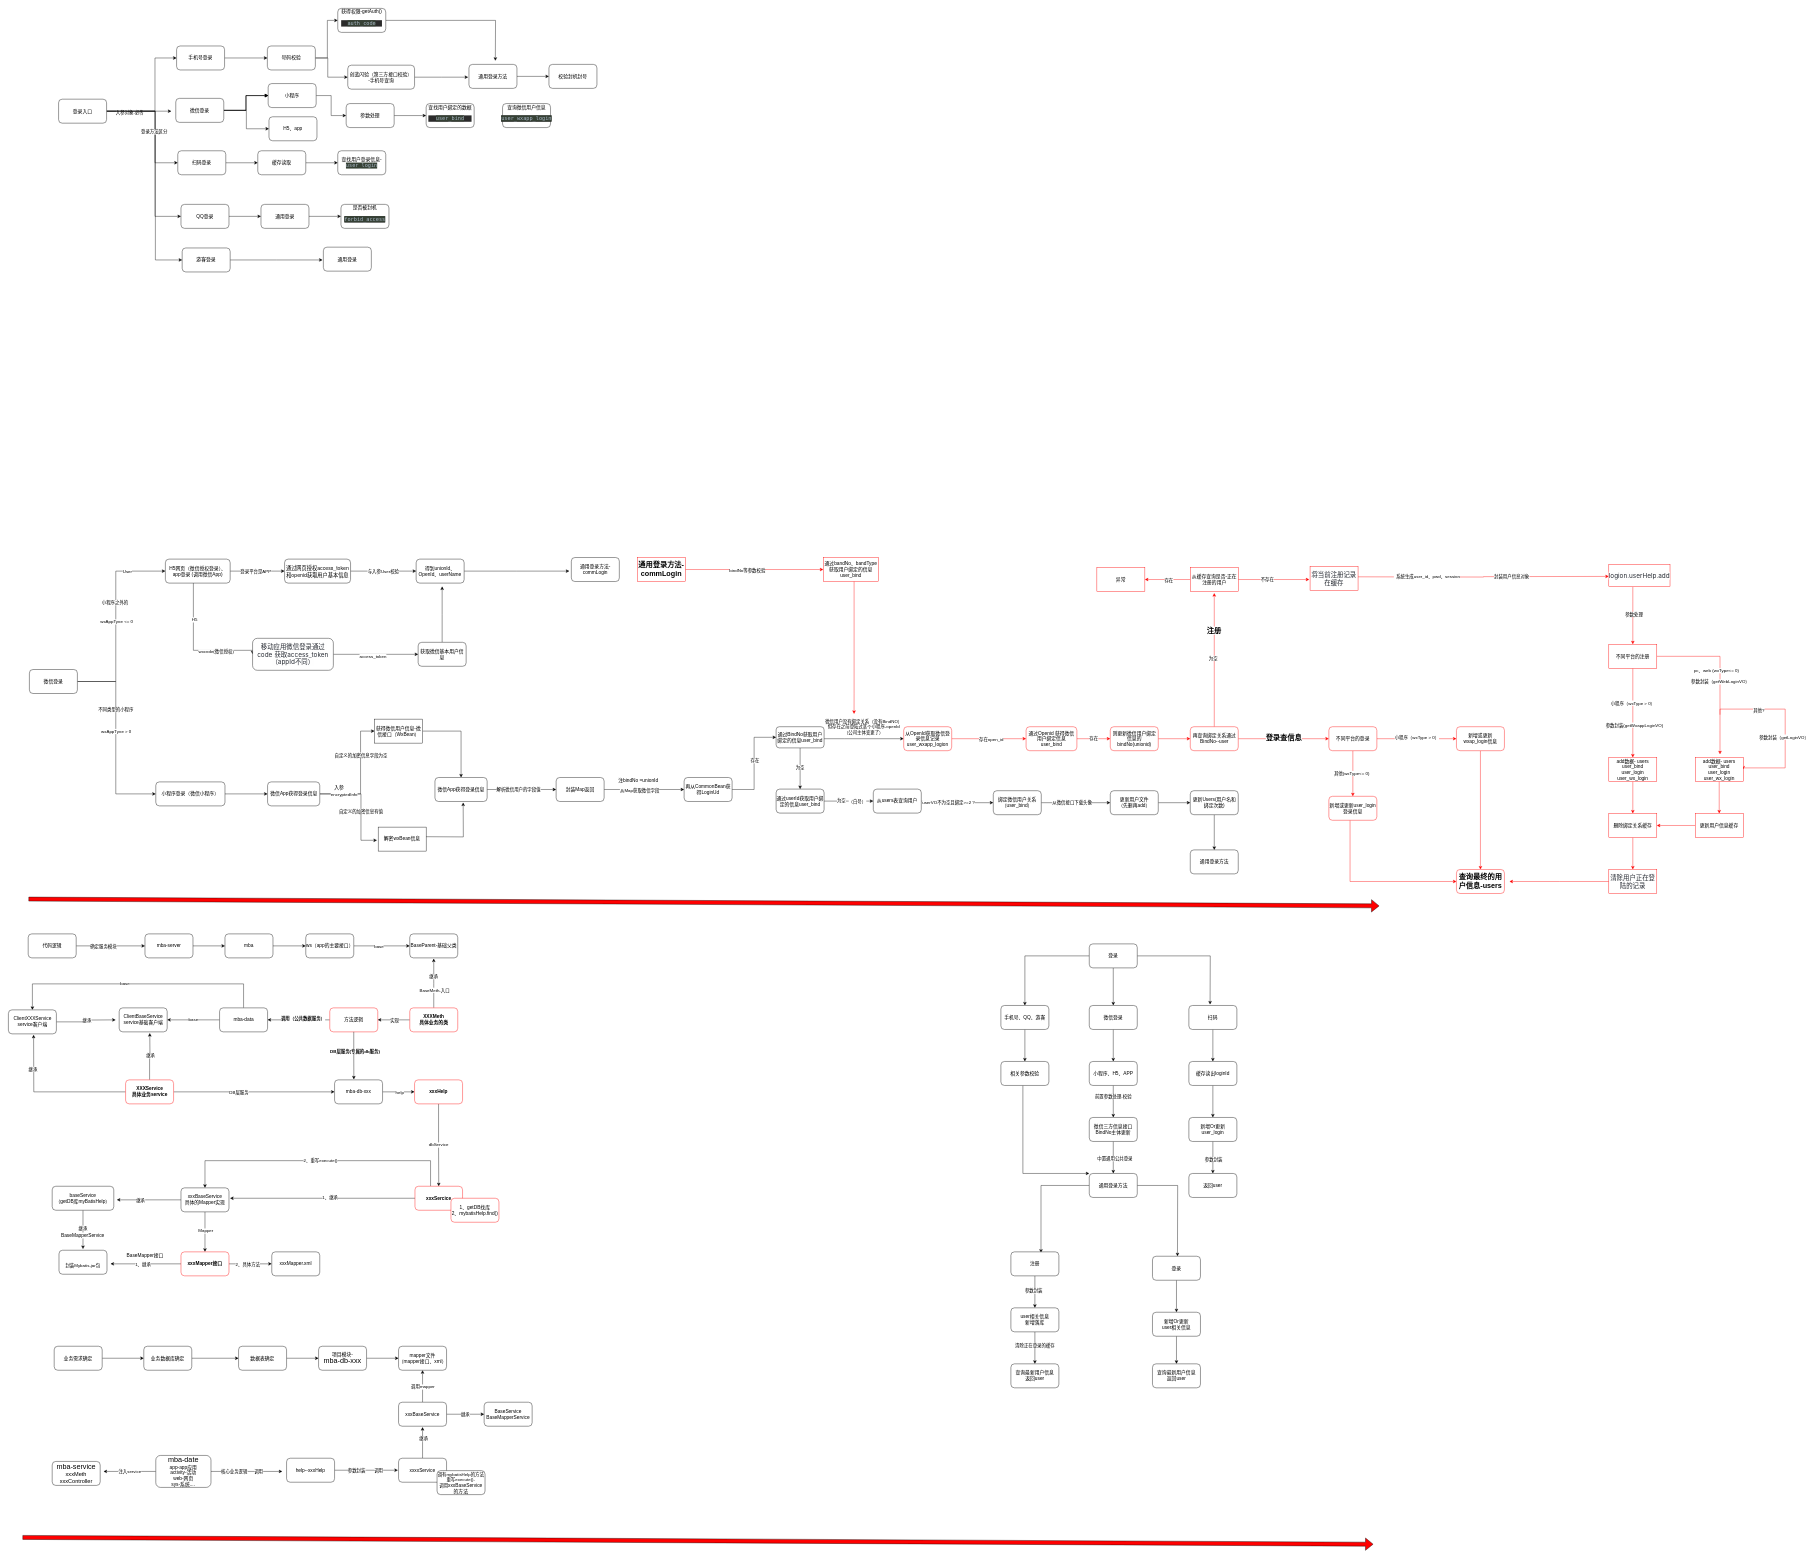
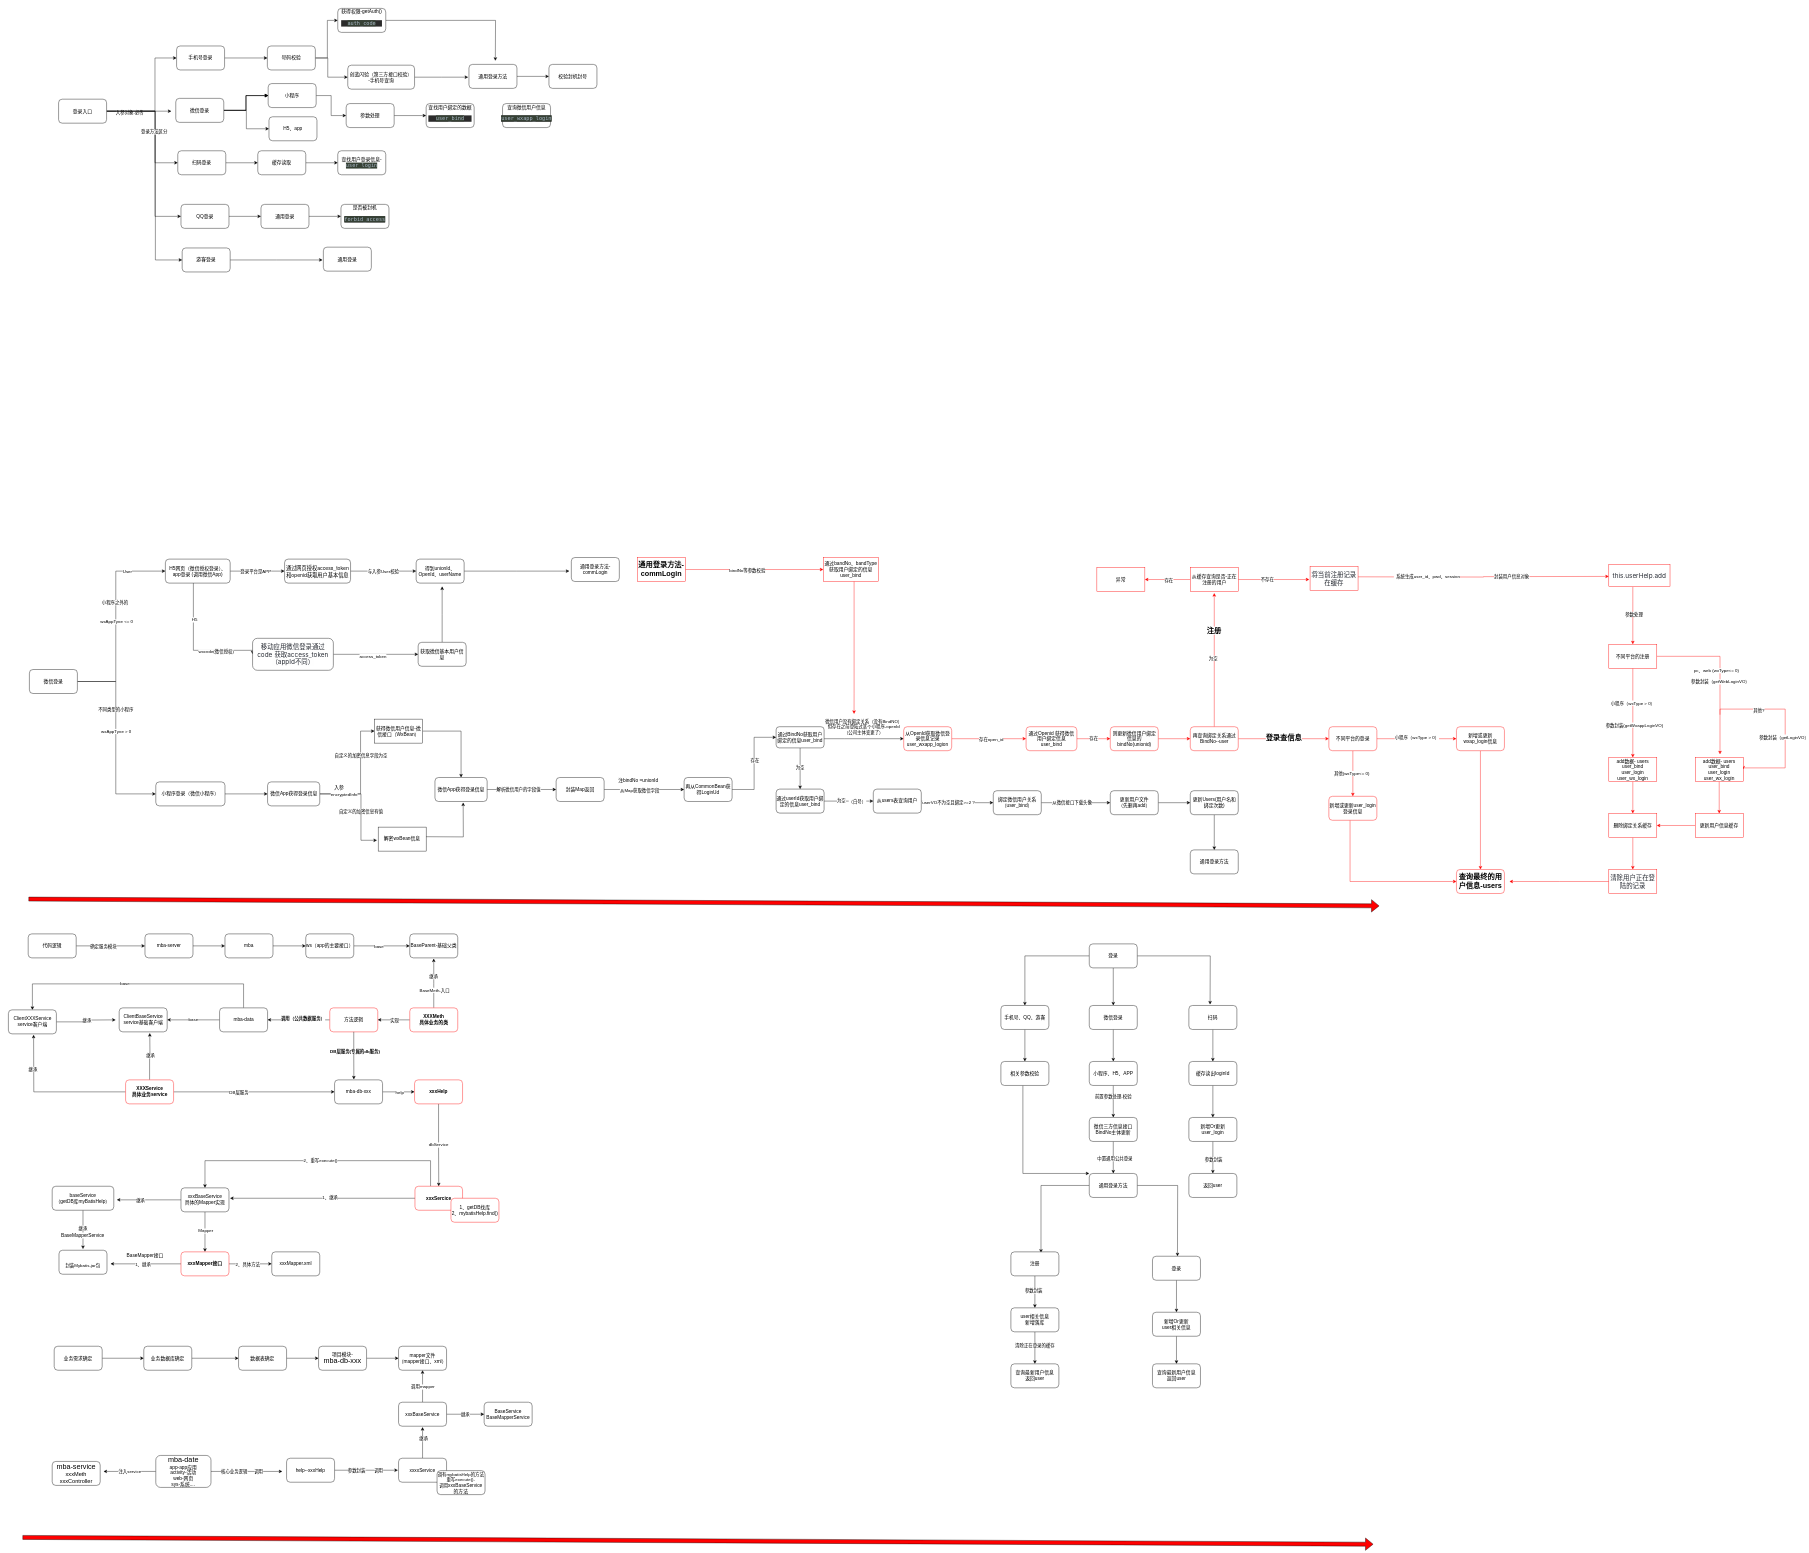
- <mxCell id="143" value="&lt;span style=&quot;caret-color: rgb(40, 44, 52); color: rgb(40, 44, 52); font-family: -apple-system, BlinkMacSystemFont, &amp;quot;Helvetica Neue&amp;quot;, Helvetica, &amp;quot;PingFang SC&amp;quot;, &amp;quot;Microsoft YaHei&amp;quot;, sans-serif; font-size: 16px; orphans: 4; text-align: justify; white-space-collapse: preserve; word-spacing: 0.8px; background-color: rgb(254, 254, 254);&quot;&gt;logion.userHelp.add&lt;/span&gt;" style="whiteSpace=wrap;html=1;rounded=0;strokeColor=#FF0000;" parent="1" vertex="1"><mxGeometry x="4022" y="1411" width="153" height="55" as="geometry" /></mxCell>
+ <mxCell id="143" value="&lt;span style=&quot;caret-color: rgb(40, 44, 52); color: rgb(40, 44, 52); font-family: -apple-system, BlinkMacSystemFont, &amp;quot;Helvetica Neue&amp;quot;, Helvetica, &amp;quot;PingFang SC&amp;quot;, &amp;quot;Microsoft YaHei&amp;quot;, sans-serif; font-size: 16px; orphans: 4; text-align: justify; white-space-collapse: preserve; word-spacing: 0.8px; background-color: rgb(254, 254, 254);&quot;&gt;this.userHelp.add&lt;/span&gt;" style="whiteSpace=wrap;html=1;rounded=0;strokeColor=#FF0000;" parent="1" vertex="1"><mxGeometry x="4022" y="1411" width="153" height="55" as="geometry" /></mxCell>
